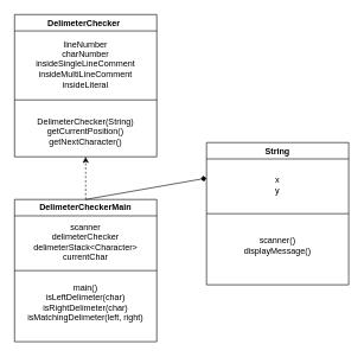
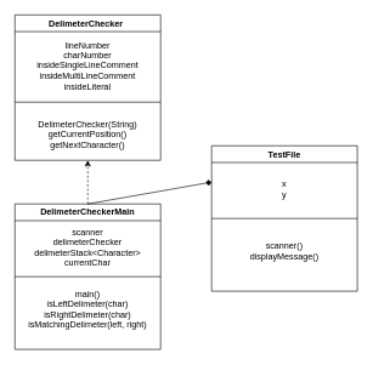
- <mxCell id="11" value="String" style="swimlane;whiteSpace=wrap;html=1;" vertex="1" parent="1"><mxGeometry x="290" y="200" width="200" height="200" as="geometry" /></mxCell>
+ <mxCell id="11" value="TestFile" style="swimlane;whiteSpace=wrap;html=1;" vertex="1" parent="1"><mxGeometry x="290" y="200" width="200" height="200" as="geometry" /></mxCell>
